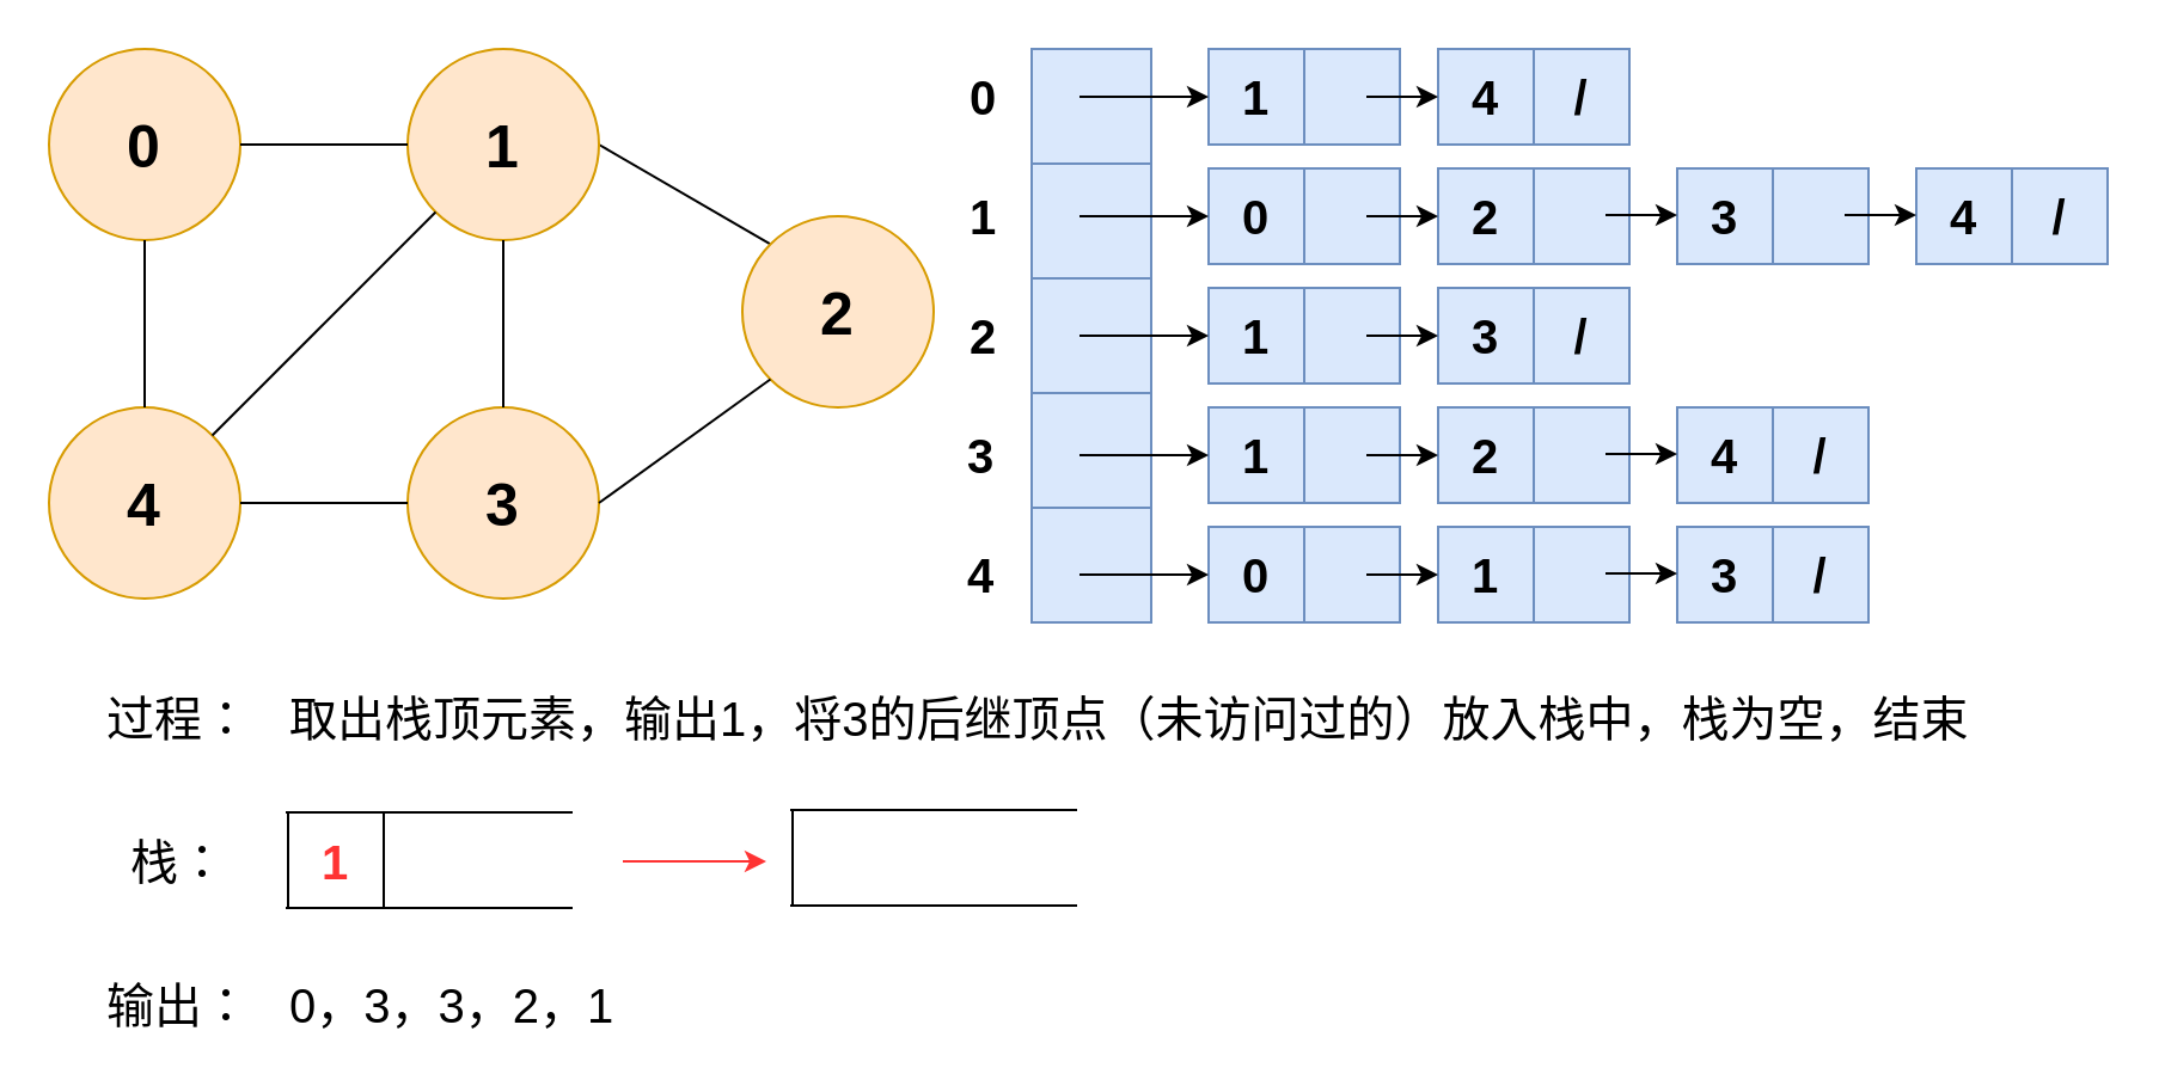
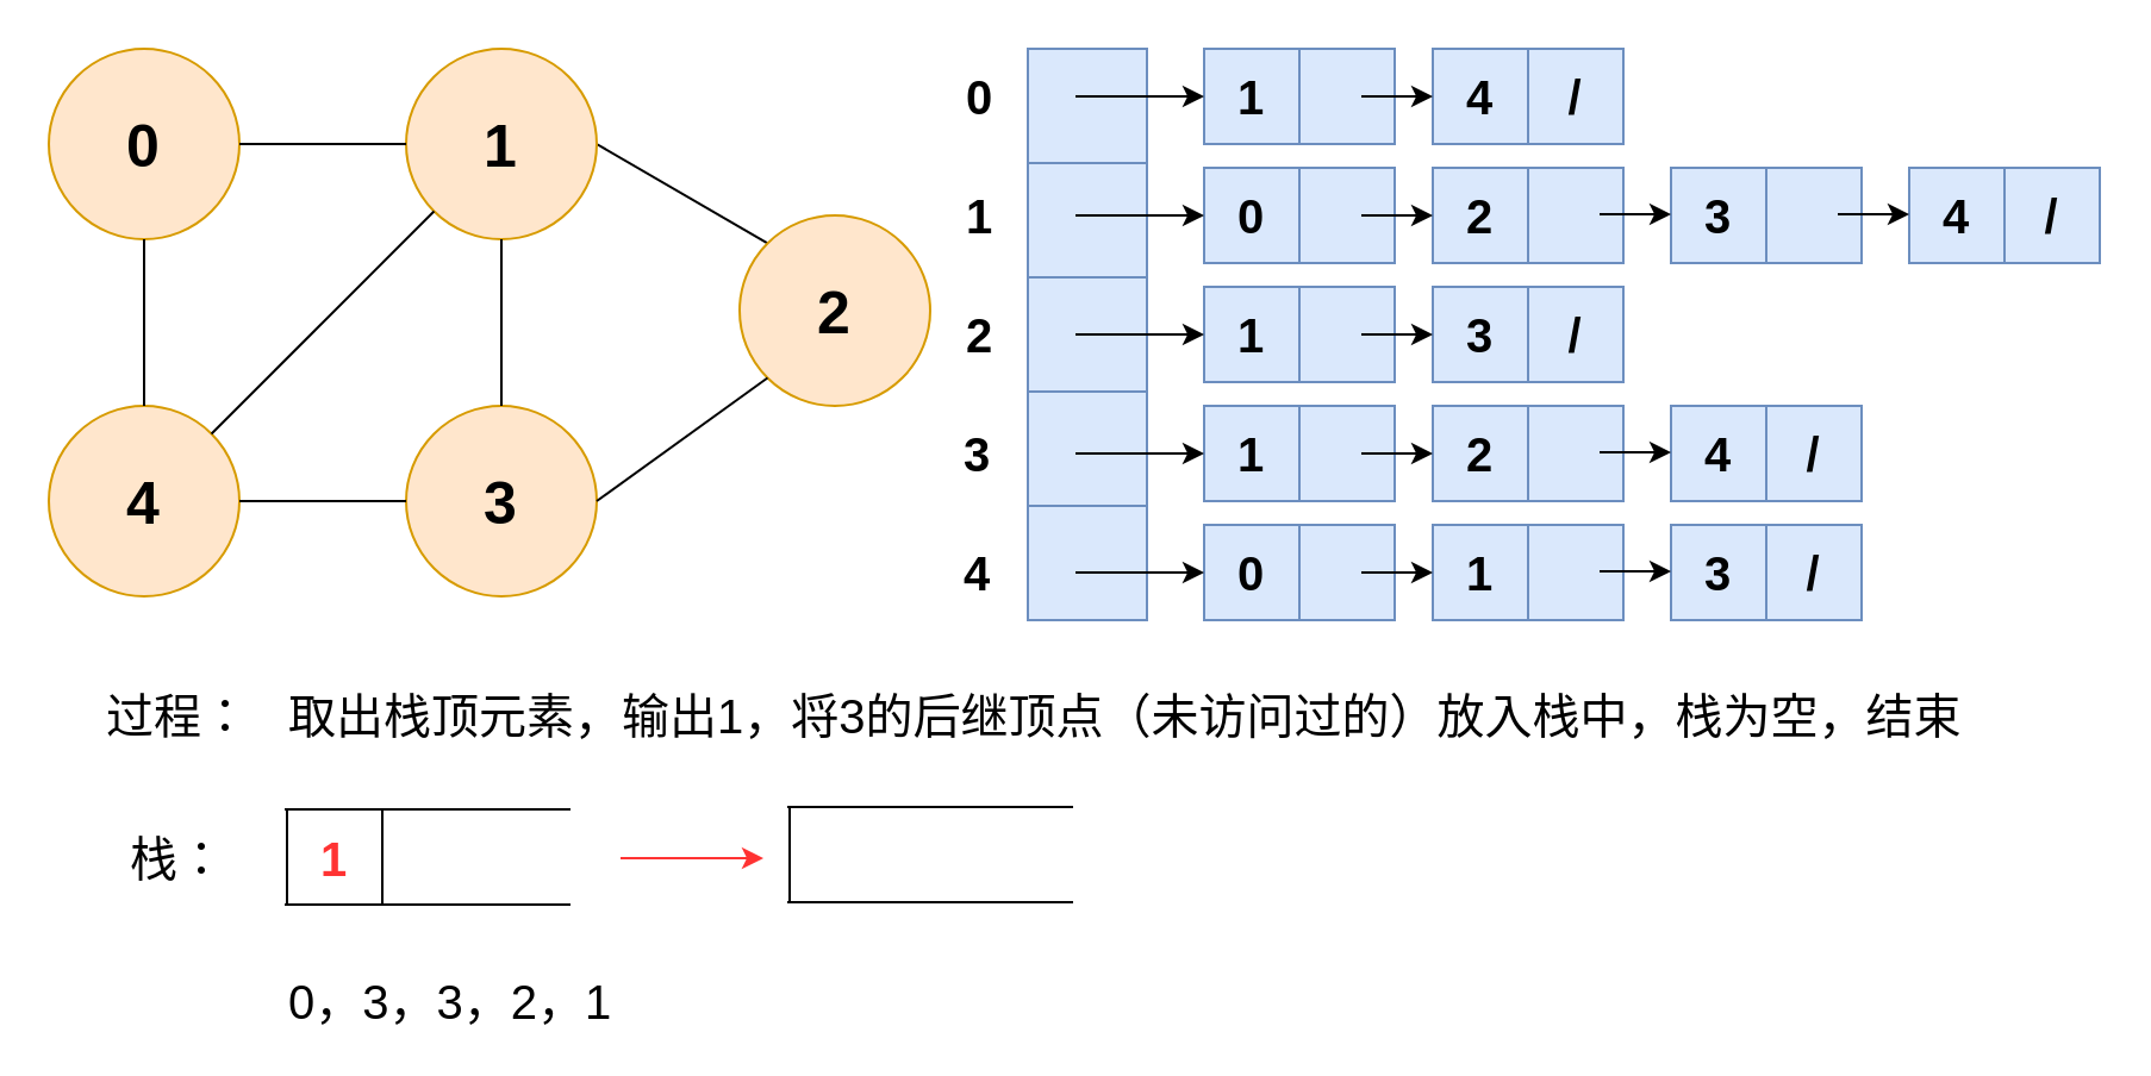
- <mxCell id="101" value="输出：" style="text;html=1;strokeColor=none;fillColor=none;align=center;verticalAlign=middle;whiteSpace=wrap;rounded=0;fontSize=20;" vertex="1" parent="1"><mxGeometry x="40" y="410" width="69" height="20" as="geometry" /></mxCell>
